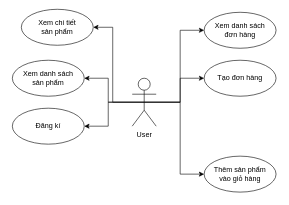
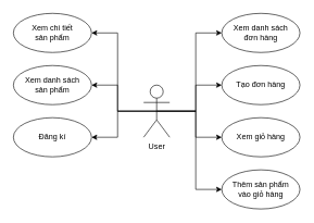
- <mxCell id="12" value="Xem chi tiết &lt;br&gt;sản phẩm" style="ellipse;whiteSpace=wrap;html=1;" vertex="1" parent="1"><mxGeometry x="35" y="15" width="120" height="60" as="geometry" /></mxCell>
+ <mxCell id="12" value="Xem chi tiết &lt;br&gt;sản phẩm" style="ellipse;whiteSpace=wrap;html=1;" vertex="1" parent="1"><mxGeometry x="20" y="20" width="120" height="60" as="geometry" /></mxCell>
+ <mxCell id="3" style="edgeStyle=orthogonalEdgeStyle;rounded=0;orthogonalLoop=1;jettySize=auto;html=1;exitX=0.5;exitY=0.5;exitDx=0;exitDy=0;exitPerimeter=0;entryX=0;entryY=0.5;entryDx=0;entryDy=0;" edge="1" parent="1" source="9" target="14"><mxGeometry relative="1" as="geometry" /></mxCell>
+ <mxCell id="14" value="Xem giỏ hàng" style="ellipse;whiteSpace=wrap;html=1;" vertex="1" parent="1"><mxGeometry x="340" y="180" width="120" height="60" as="geometry" /></mxCell>
